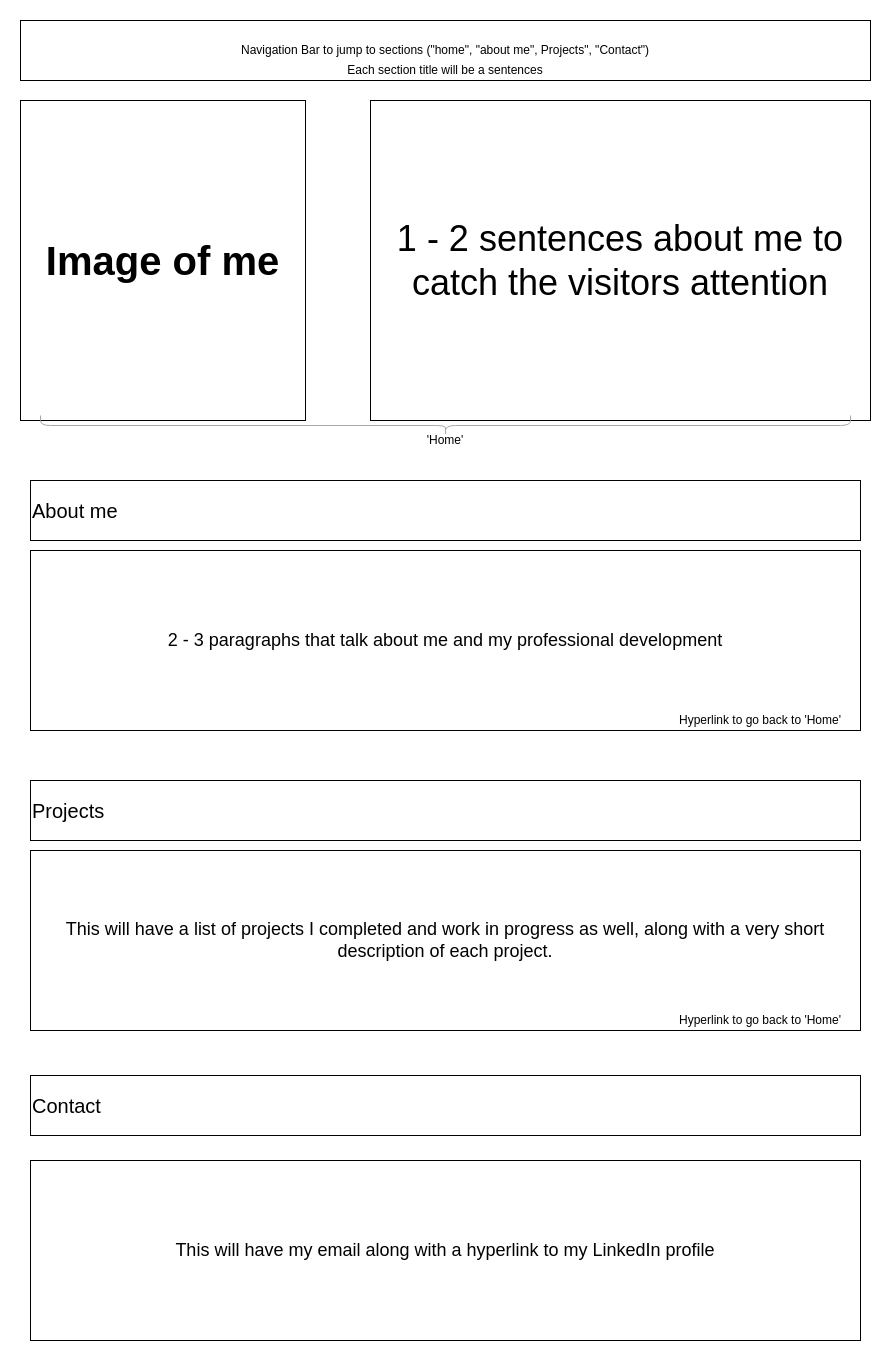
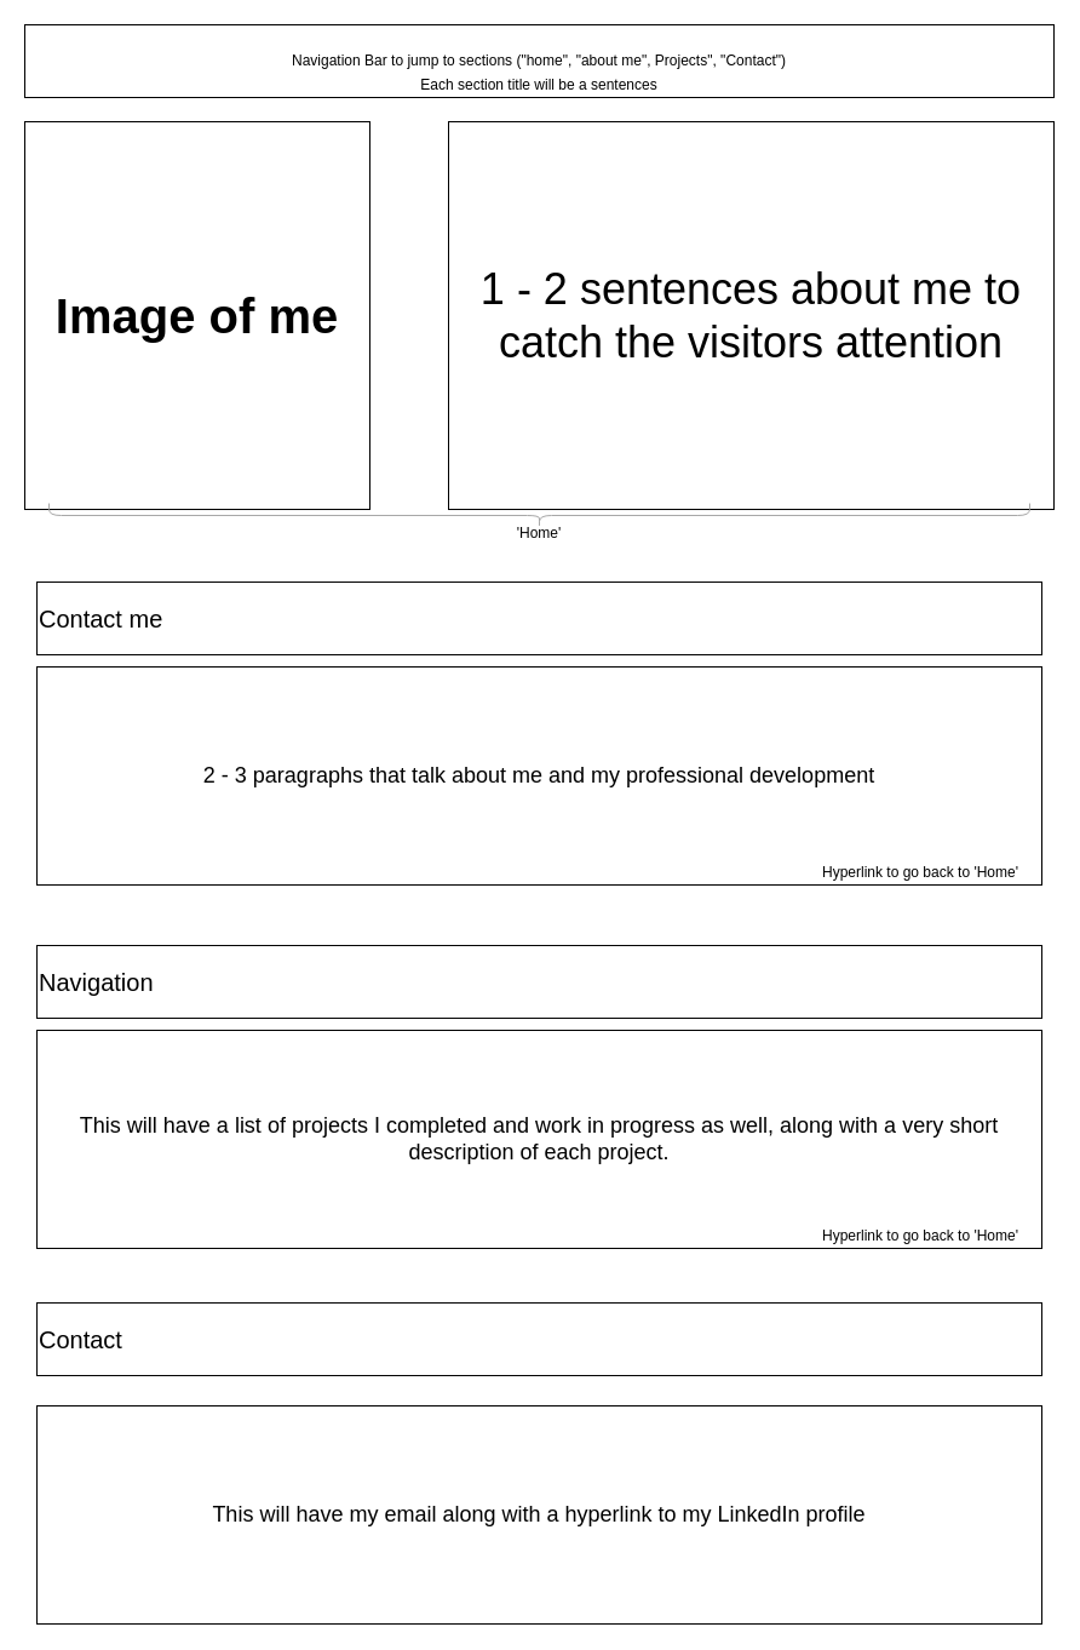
- <mxCell id="7" value="&lt;font style=&quot;font-size: 20px&quot;&gt;About me&lt;/font&gt;" style="rounded=0;whiteSpace=wrap;html=1;align=left;strokeColor=#030303;" vertex="1" parent="1"><mxGeometry x="30" y="480" width="830" height="60" as="geometry" /></mxCell>
+ <mxCell id="7" value="&lt;font style=&quot;font-size: 20px&quot;&gt;Contact me&lt;/font&gt;" style="rounded=0;whiteSpace=wrap;html=1;align=left;strokeColor=#030303;" vertex="1" parent="1"><mxGeometry x="30" y="480" width="830" height="60" as="geometry" /></mxCell>
- <mxCell id="11" value="&lt;font style=&quot;font-size: 20px&quot;&gt;Projects&lt;/font&gt;" style="rounded=0;whiteSpace=wrap;html=1;strokeColor=#030303;align=left;" vertex="1" parent="1"><mxGeometry x="30" y="780" width="830" height="60" as="geometry" /></mxCell>
+ <mxCell id="11" value="&lt;font style=&quot;font-size: 20px&quot;&gt;Navigation&lt;/font&gt;" style="rounded=0;whiteSpace=wrap;html=1;strokeColor=#030303;align=left;" vertex="1" parent="1"><mxGeometry x="30" y="780" width="830" height="60" as="geometry" /></mxCell>
